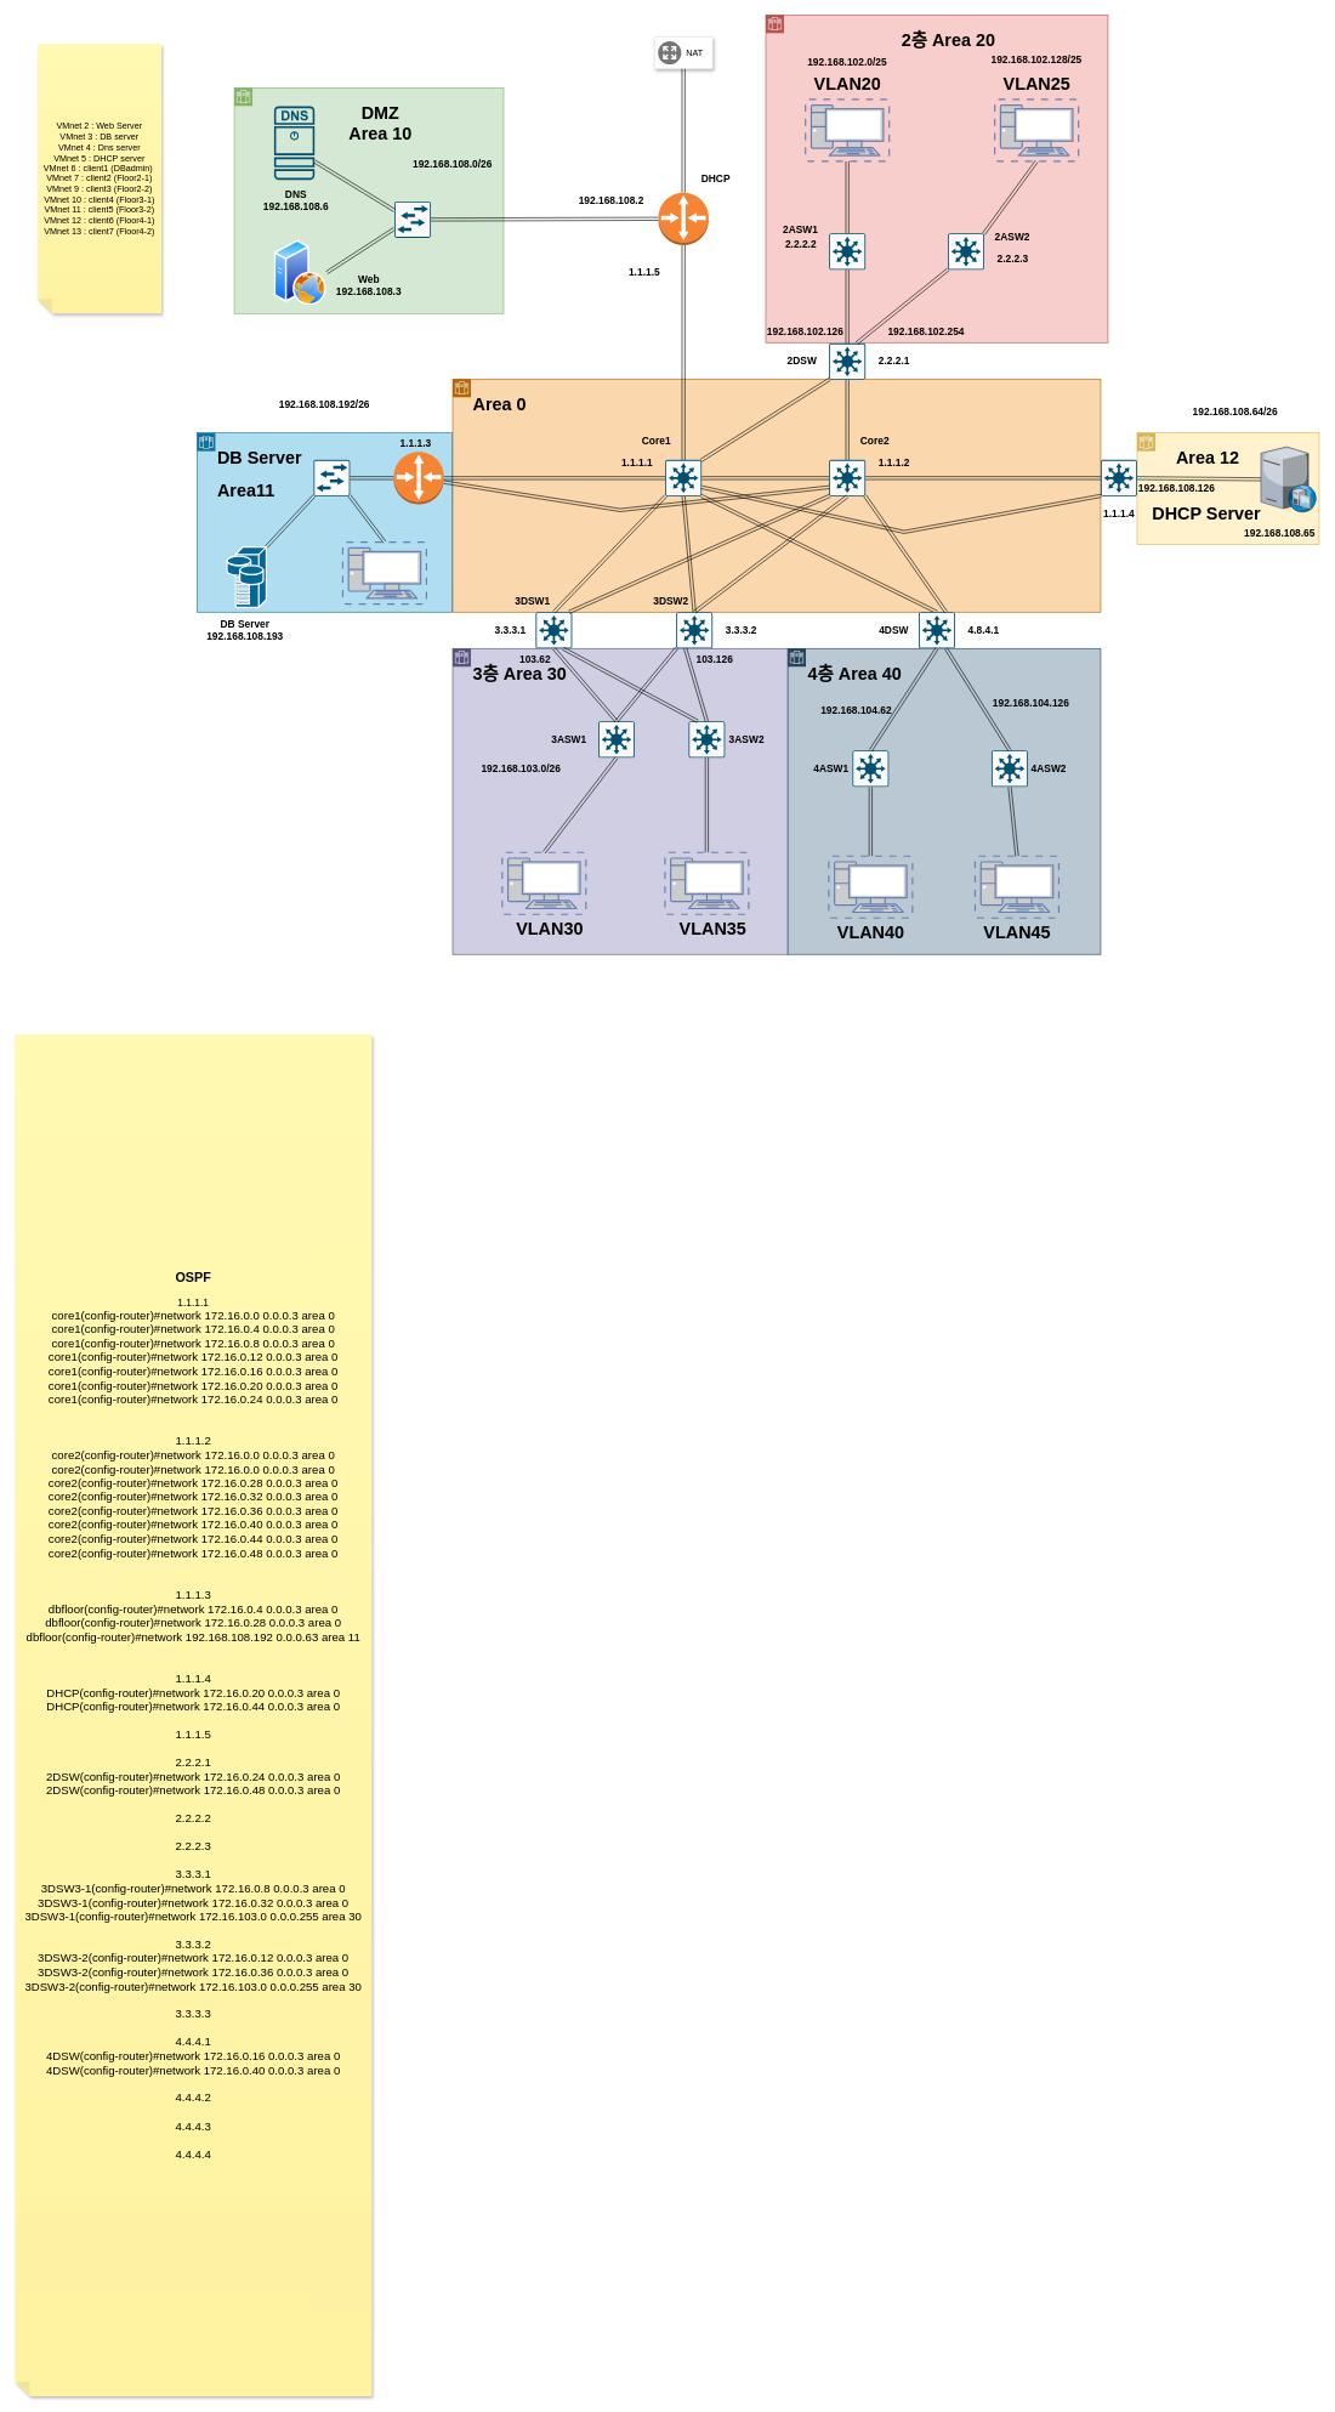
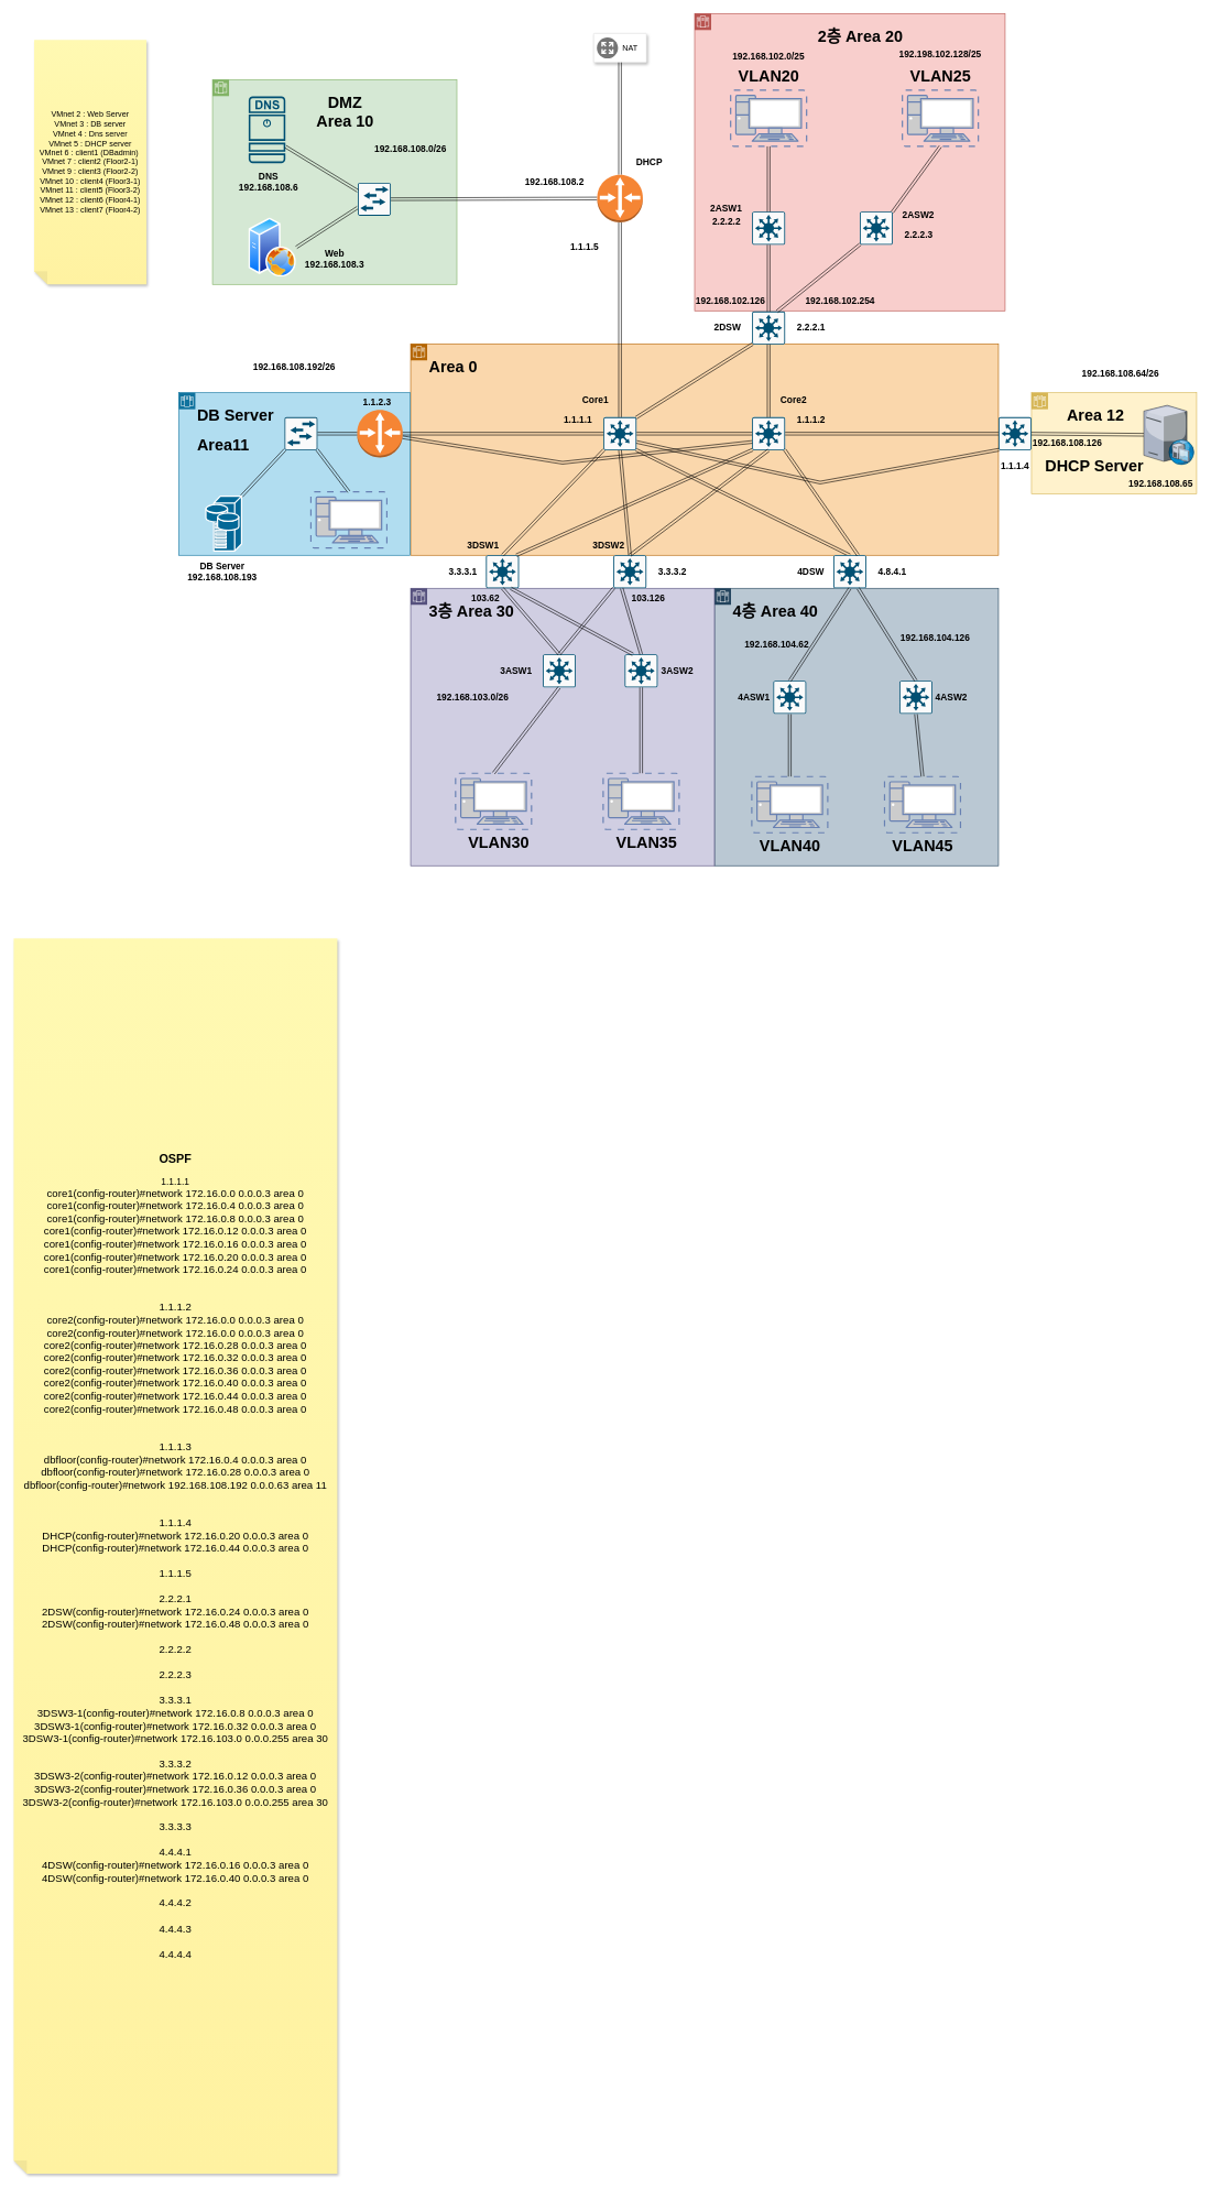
- <mxCell id="64" value="&lt;b&gt;&lt;font style=&quot;font-size: 14px;&quot;&gt;192.168.102.128/25&lt;/font&gt;&lt;/b&gt;" style="text;html=1;strokeColor=none;fillColor=none;align=center;verticalAlign=middle;whiteSpace=wrap;rounded=0;" parent="51" vertex="1"><mxGeometry x="307" y="46" width="130" height="30" as="geometry" /></mxCell>
+ <mxCell id="64" value="&lt;b&gt;&lt;font style=&quot;font-size: 14px;&quot;&gt;192.198.102.128/25&lt;/font&gt;&lt;/b&gt;" style="text;html=1;strokeColor=none;fillColor=none;align=center;verticalAlign=middle;whiteSpace=wrap;rounded=0;" parent="51" vertex="1"><mxGeometry x="307" y="46" width="130" height="30" as="geometry" /></mxCell>
- <mxCell id="36" value="&lt;span style=&quot;font-size: 14px;&quot;&gt;&lt;b&gt;1.1.1.3&lt;/b&gt;&lt;/span&gt;" style="text;html=1;strokeColor=none;fillColor=none;align=center;verticalAlign=middle;whiteSpace=wrap;rounded=0;" parent="30" vertex="1"><mxGeometry x="260.5" width="78.5" height="30" as="geometry" /></mxCell>
+ <mxCell id="36" value="&lt;span style=&quot;font-size: 14px;&quot;&gt;&lt;b&gt;1.1.2.3&lt;/b&gt;&lt;/span&gt;" style="text;html=1;strokeColor=none;fillColor=none;align=center;verticalAlign=middle;whiteSpace=wrap;rounded=0;" parent="30" vertex="1"><mxGeometry x="260.5" width="78.5" height="30" as="geometry" /></mxCell>
